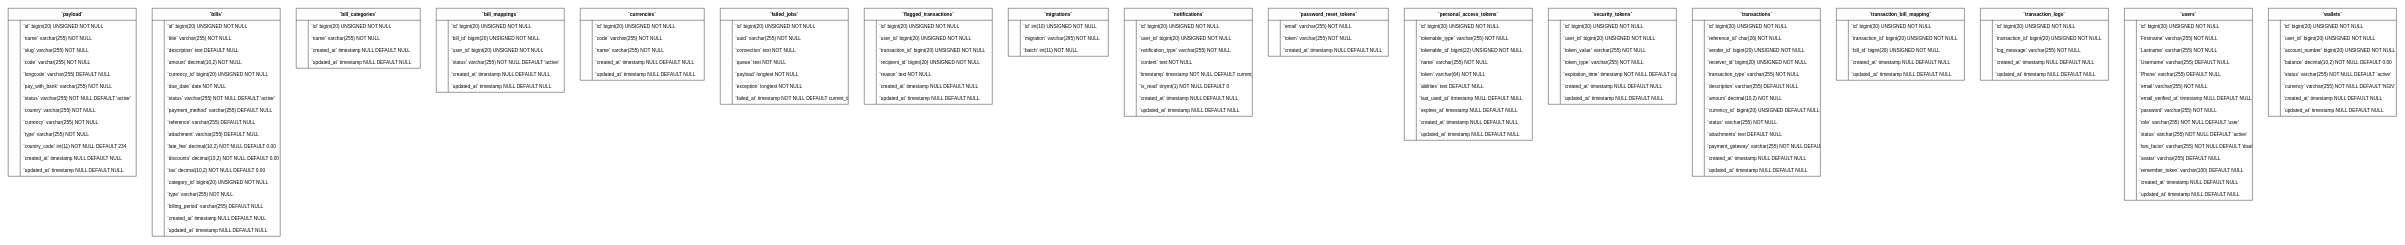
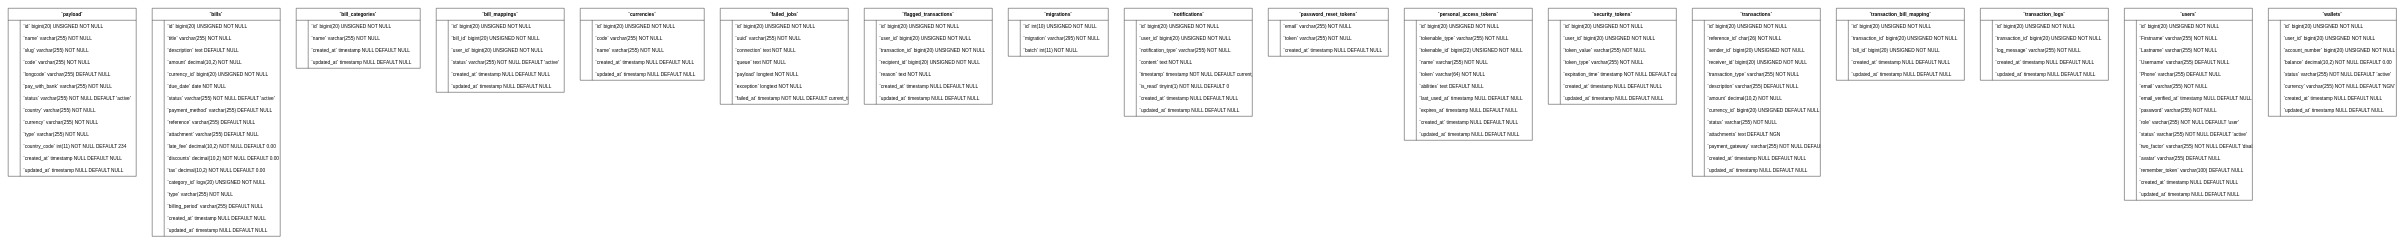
- <mxCell id="317" value="`attachments` text DEFAULT NULL" style="shape=partialRectangle;overflow=hidden;connectable=0;fillColor=none;align=left;strokeColor=inherit;top=0;left=0;bottom=0;right=0;spacingLeft=6;" vertex="1" parent="315"><mxGeometry x="30" width="290" height="30" as="geometry"><mxRectangle width="290" height="30" as="alternateBounds" /></mxGeometry></mxCell>
+ <mxCell id="317" value="`attachments` text DEFAULT NGN" style="shape=partialRectangle;overflow=hidden;connectable=0;fillColor=none;align=left;strokeColor=inherit;top=0;left=0;bottom=0;right=0;spacingLeft=6;" vertex="1" parent="315"><mxGeometry x="30" width="290" height="30" as="geometry"><mxRectangle width="290" height="30" as="alternateBounds" /></mxGeometry></mxCell>
- <mxCell id="84" value="`category_id` bigint(20) UNSIGNED NOT NULL" style="shape=partialRectangle;overflow=hidden;connectable=0;fillColor=none;align=left;strokeColor=inherit;top=0;left=0;bottom=0;right=0;spacingLeft=6;" vertex="1" parent="82"><mxGeometry x="30" width="290" height="30" as="geometry"><mxRectangle width="290" height="30" as="alternateBounds" /></mxGeometry></mxCell>
+ <mxCell id="84" value="`category_id` logs(20) UNSIGNED NOT NULL" style="shape=partialRectangle;overflow=hidden;connectable=0;fillColor=none;align=left;strokeColor=inherit;top=0;left=0;bottom=0;right=0;spacingLeft=6;" vertex="1" parent="82"><mxGeometry x="30" width="290" height="30" as="geometry"><mxRectangle width="290" height="30" as="alternateBounds" /></mxGeometry></mxCell>
